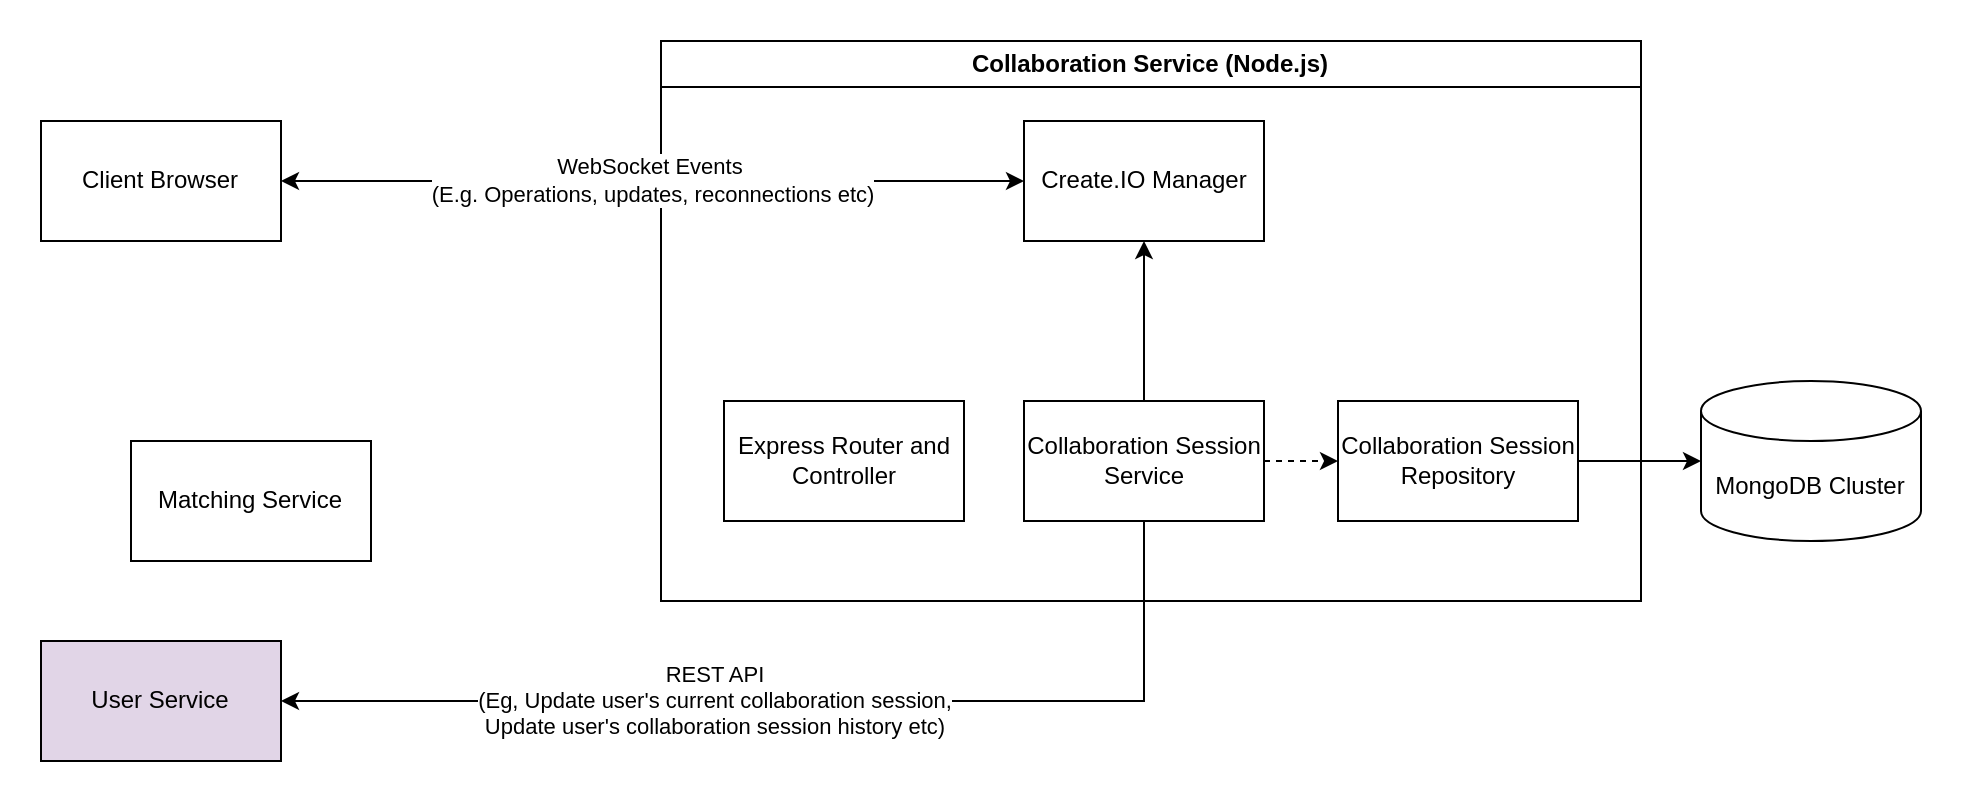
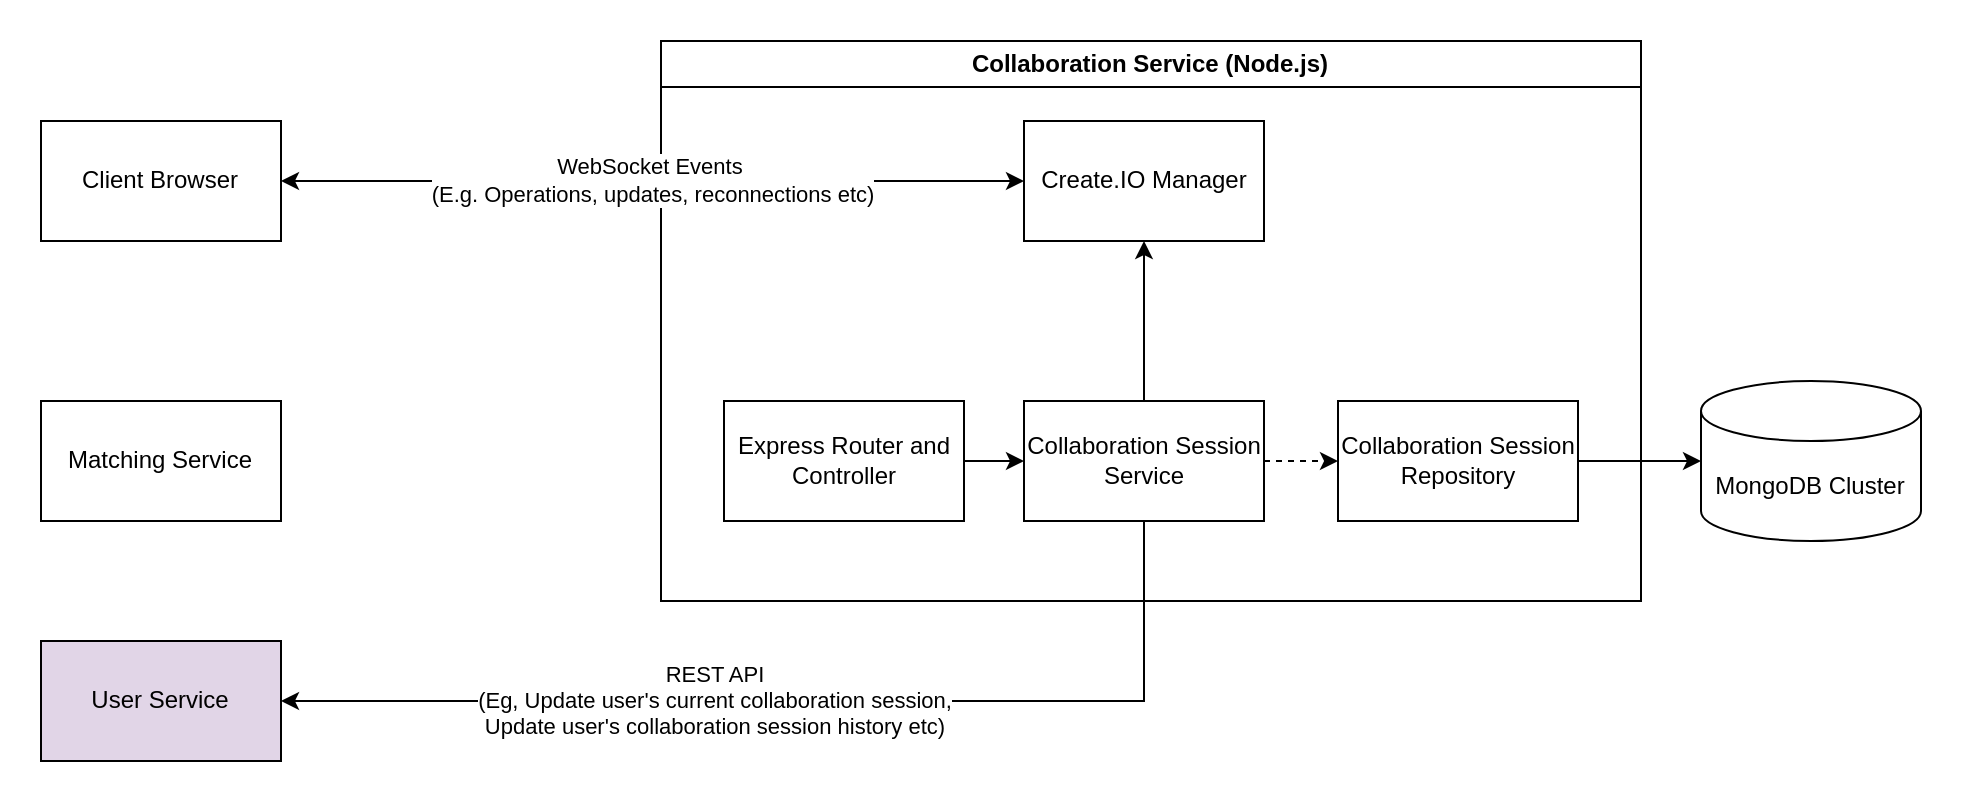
+ <mxCell id="3" value="" style="edgeStyle=orthogonalEdgeStyle;rounded=0;orthogonalLoop=1;jettySize=auto;html=1;" parent="2" source="4" target="7" edge="1"><mxGeometry relative="1" as="geometry" /></mxCell>
- <mxCell id="12" value="Matching Service" style="rounded=0;whiteSpace=wrap;html=1;" parent="1" vertex="1"><mxGeometry x="65" y="220" width="120" height="60" as="geometry" /></mxCell>
+ <mxCell id="12" value="Matching Service" style="rounded=0;whiteSpace=wrap;html=1;" parent="1" vertex="1"><mxGeometry x="20" y="200" width="120" height="60" as="geometry" /></mxCell>
